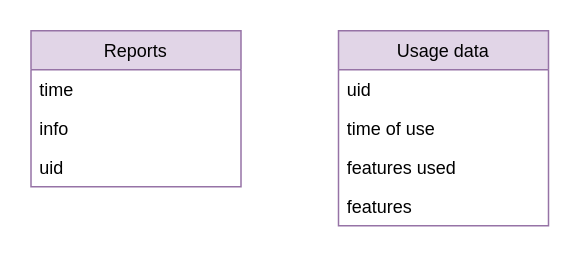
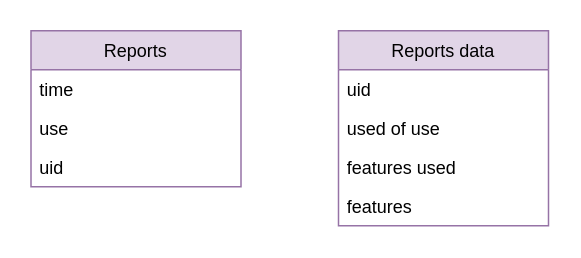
- <mxCell id="6" value="Usage data" style="swimlane;fontStyle=0;childLayout=stackLayout;horizontal=1;startSize=26;fillColor=#e1d5e7;horizontalStack=0;resizeParent=1;resizeParentMax=0;resizeLast=0;collapsible=1;marginBottom=0;strokeColor=#9673a6;" vertex="1" parent="1"><mxGeometry x="225" y="20" width="140" height="130" as="geometry"><mxRectangle x="355" y="170" width="90" height="26" as="alternateBounds" /></mxGeometry></mxCell>
+ <mxCell id="6" value="Reports data" style="swimlane;fontStyle=0;childLayout=stackLayout;horizontal=1;startSize=26;fillColor=#e1d5e7;horizontalStack=0;resizeParent=1;resizeParentMax=0;resizeLast=0;collapsible=1;marginBottom=0;strokeColor=#9673a6;" vertex="1" parent="1"><mxGeometry x="225" y="20" width="140" height="130" as="geometry"><mxRectangle x="355" y="170" width="90" height="26" as="alternateBounds" /></mxGeometry></mxCell>
- <mxCell id="4" value="info" style="text;strokeColor=none;fillColor=none;align=left;verticalAlign=top;spacingLeft=4;spacingRight=4;overflow=hidden;rotatable=0;points=[[0,0.5],[1,0.5]];portConstraint=eastwest;" vertex="1" parent="2"><mxGeometry y="52" width="140" height="26" as="geometry" /></mxCell>
+ <mxCell id="4" value="use" style="text;strokeColor=none;fillColor=none;align=left;verticalAlign=top;spacingLeft=4;spacingRight=4;overflow=hidden;rotatable=0;points=[[0,0.5],[1,0.5]];portConstraint=eastwest;" vertex="1" parent="2"><mxGeometry y="52" width="140" height="26" as="geometry" /></mxCell>
- <mxCell id="8" value="time of use" style="text;strokeColor=none;fillColor=none;align=left;verticalAlign=top;spacingLeft=4;spacingRight=4;overflow=hidden;rotatable=0;points=[[0,0.5],[1,0.5]];portConstraint=eastwest;" vertex="1" parent="6"><mxGeometry y="52" width="140" height="26" as="geometry" /></mxCell>
+ <mxCell id="8" value="used of use" style="text;strokeColor=none;fillColor=none;align=left;verticalAlign=top;spacingLeft=4;spacingRight=4;overflow=hidden;rotatable=0;points=[[0,0.5],[1,0.5]];portConstraint=eastwest;" vertex="1" parent="6"><mxGeometry y="52" width="140" height="26" as="geometry" /></mxCell>
